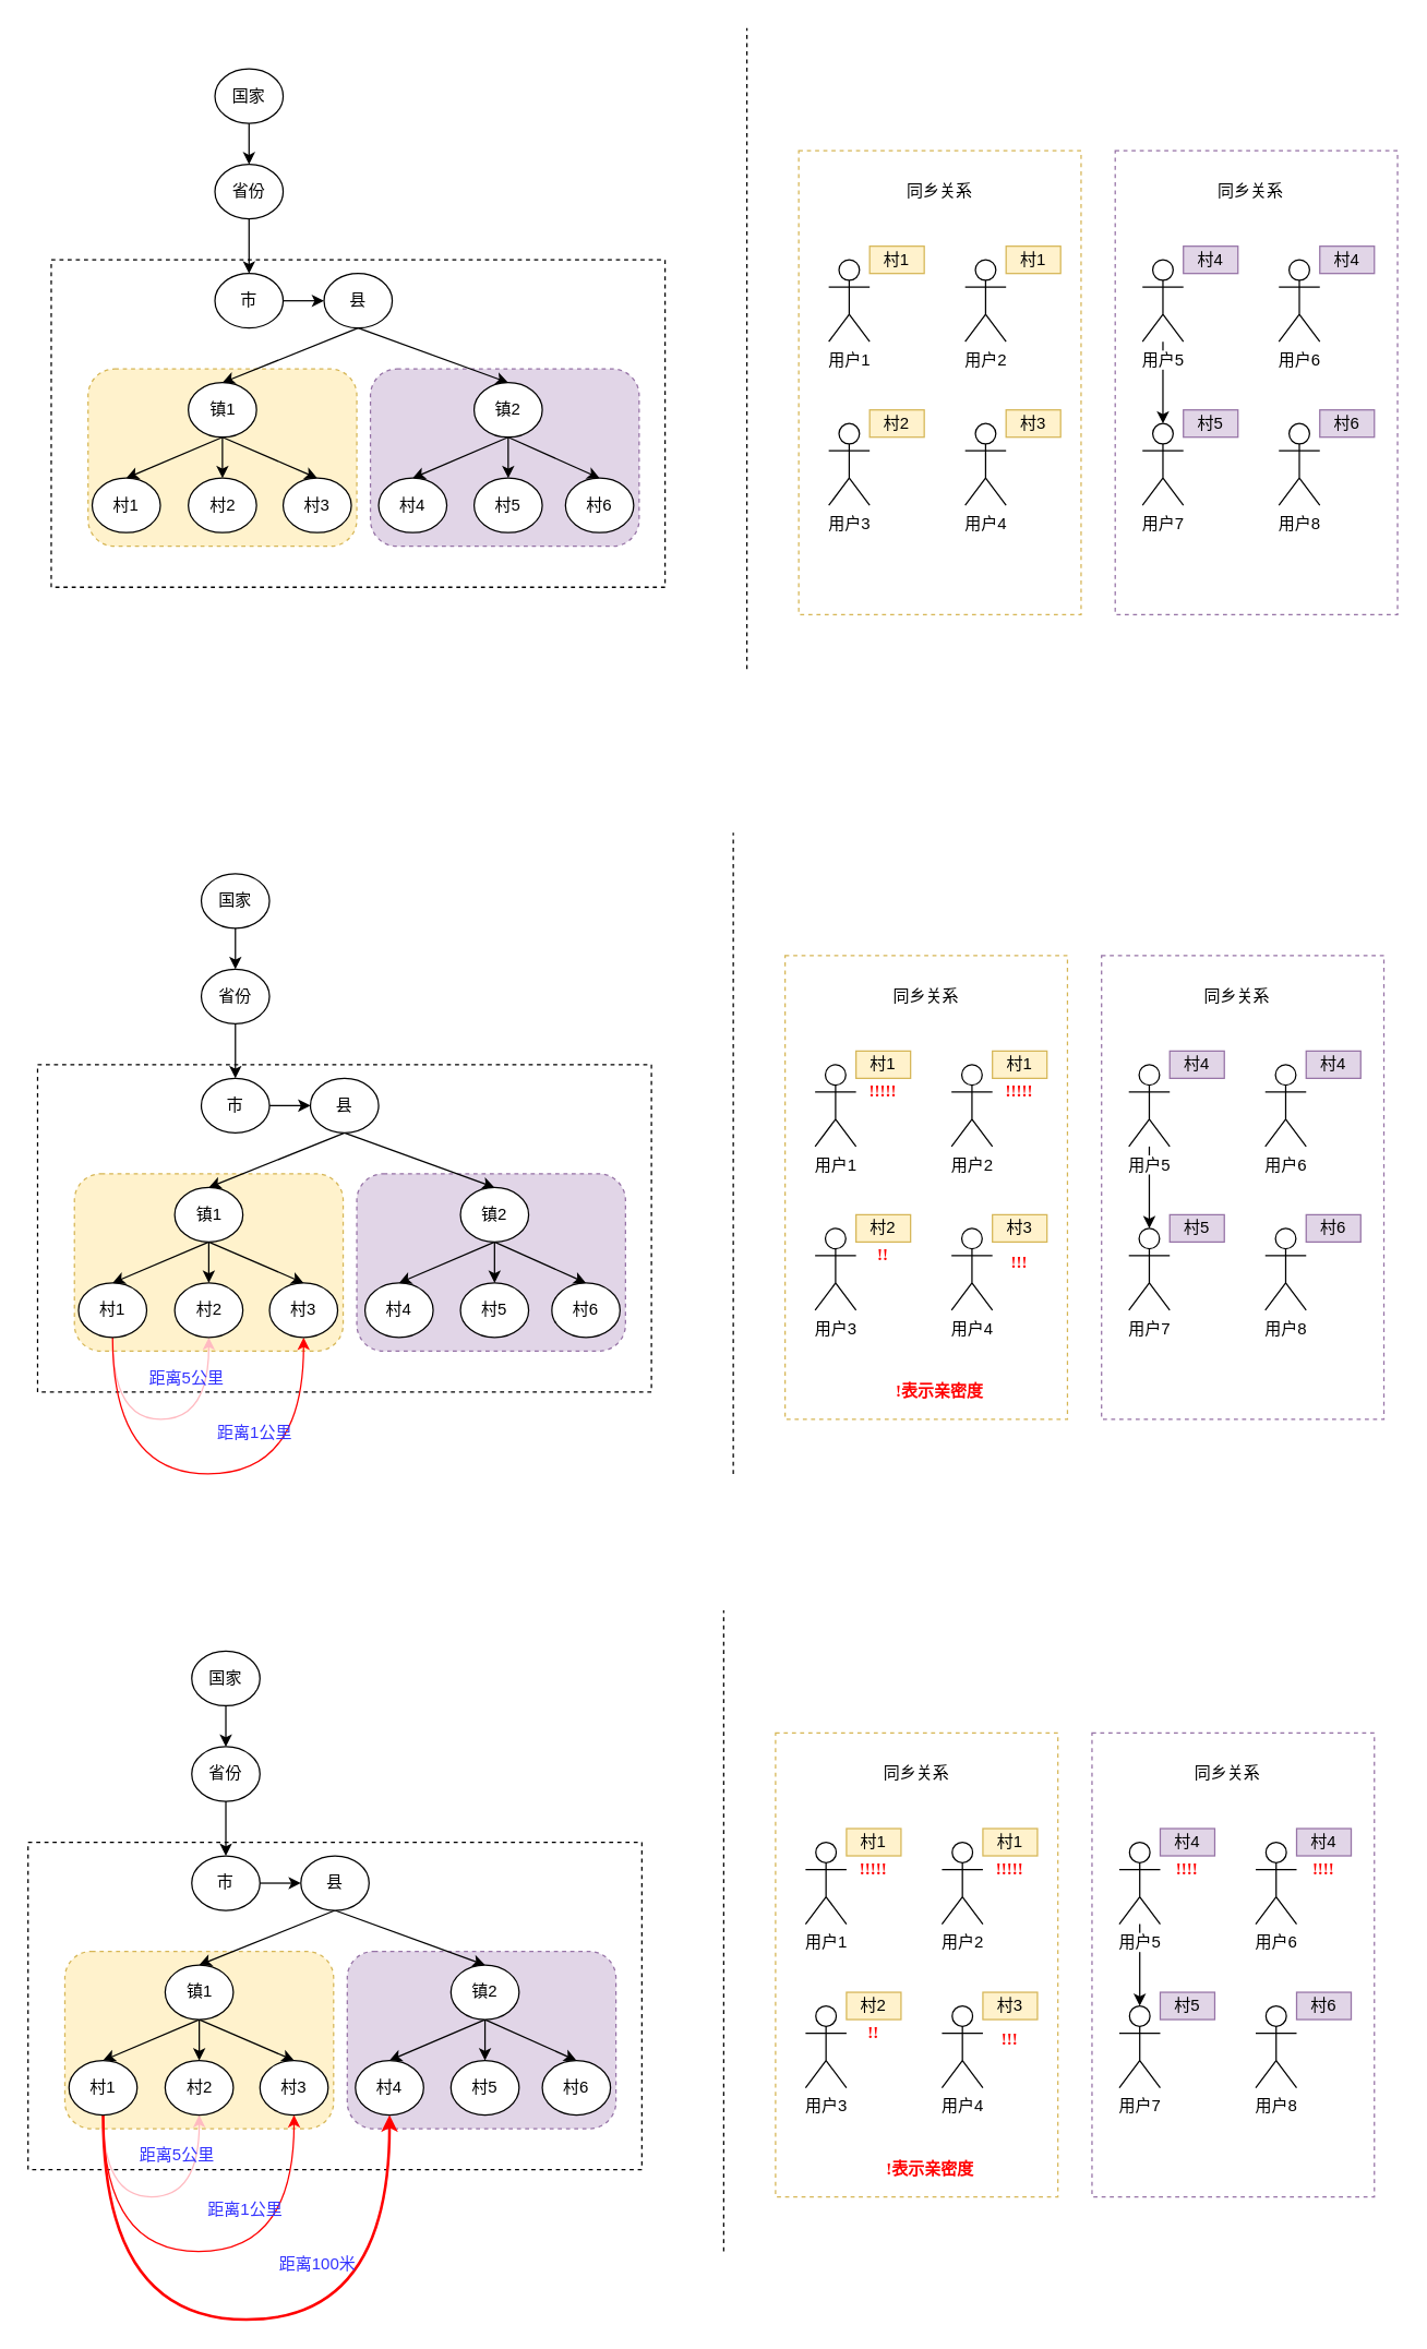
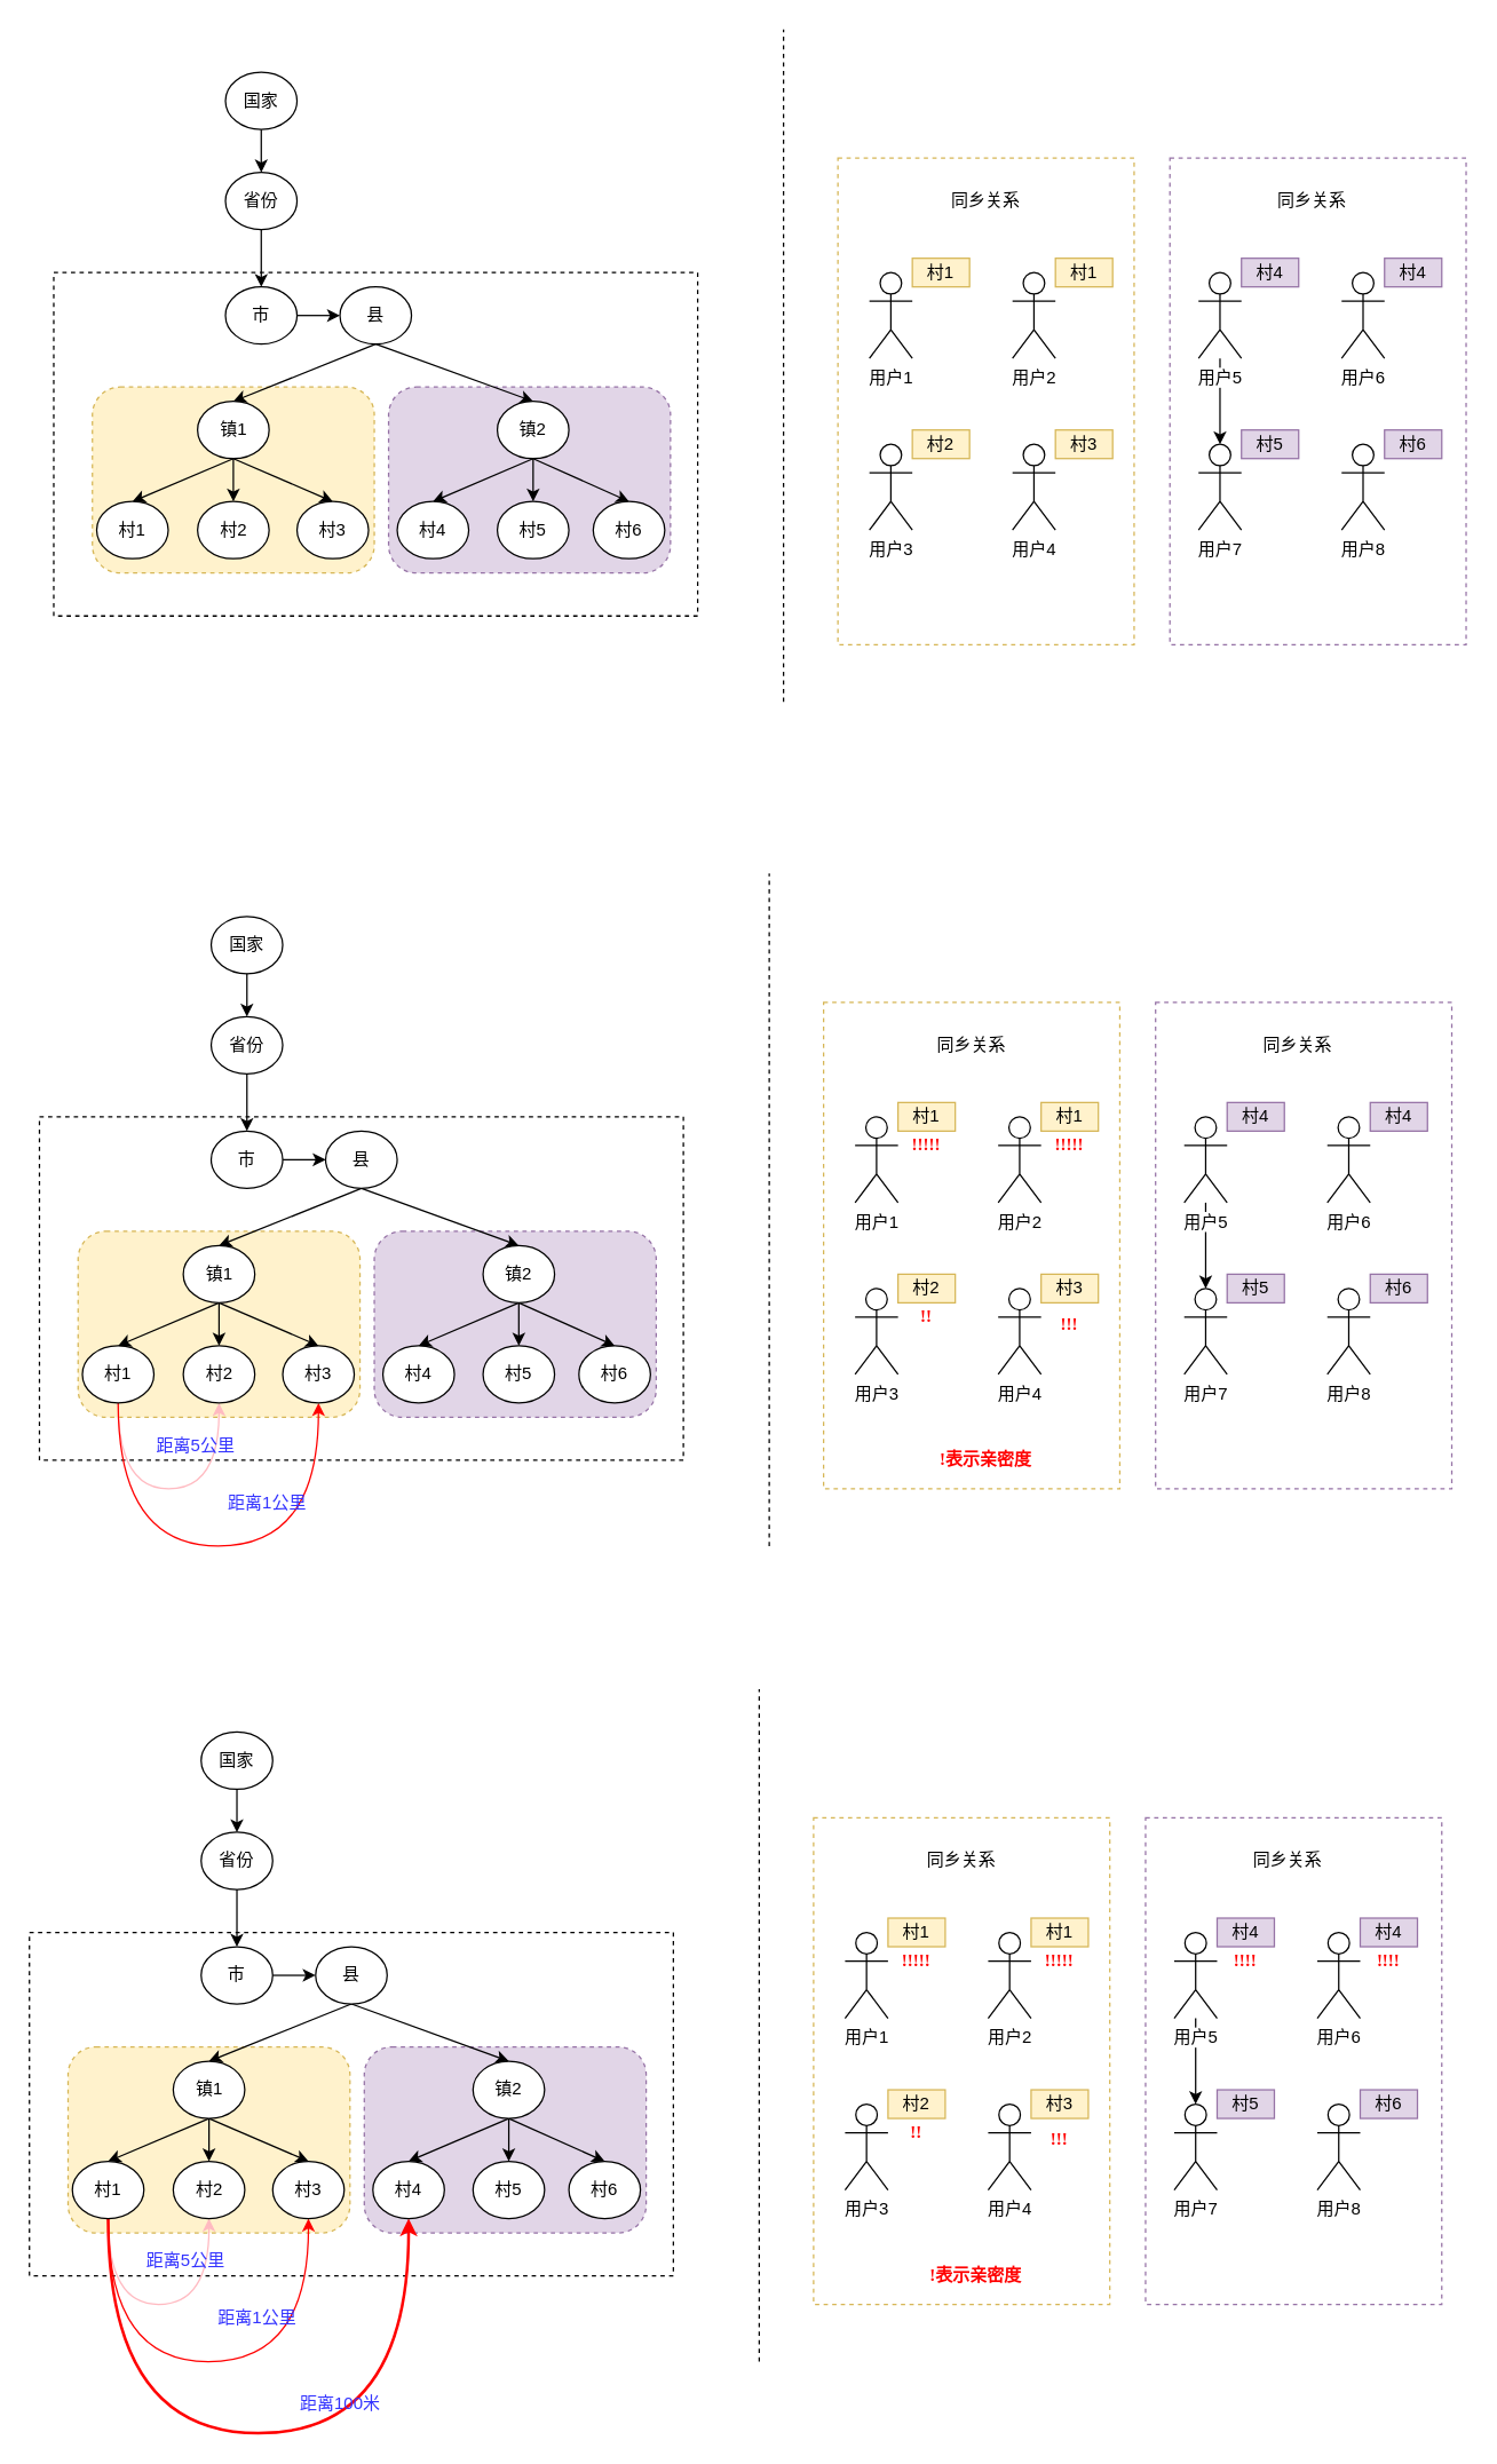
- <mxCell id="165" value="距离100米" style="text;html=1;strokeColor=none;fillColor=none;align=center;verticalAlign=middle;whiteSpace=wrap;rounded=0;shadow=0;dashed=1;fontColor=#3333FF;" vertex="1" parent="1"><mxGeometry x="202.75" y="1650" width="58.5" height="20" as="geometry" /></mxCell>
+ <mxCell id="165" value="距离100米" style="text;html=1;strokeColor=none;fillColor=none;align=center;verticalAlign=middle;whiteSpace=wrap;rounded=0;shadow=0;dashed=1;fontColor=#3333FF;" vertex="1" parent="1"><mxGeometry x="207.75" y="1670" width="58.5" height="20" as="geometry" /></mxCell>
